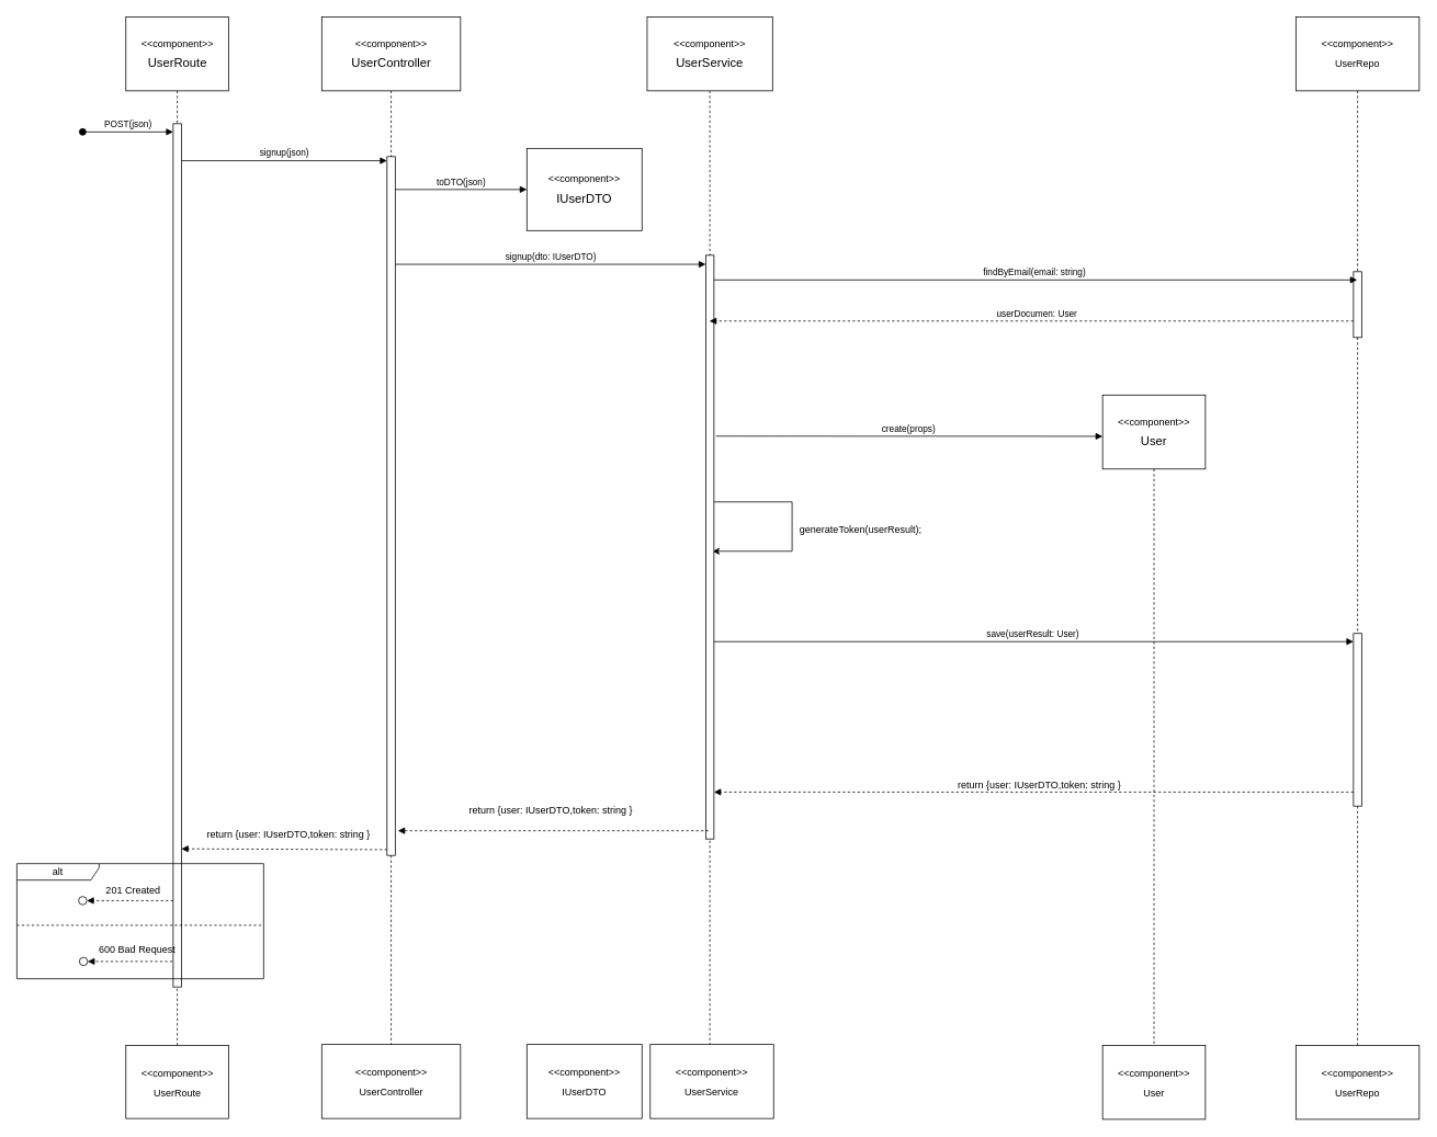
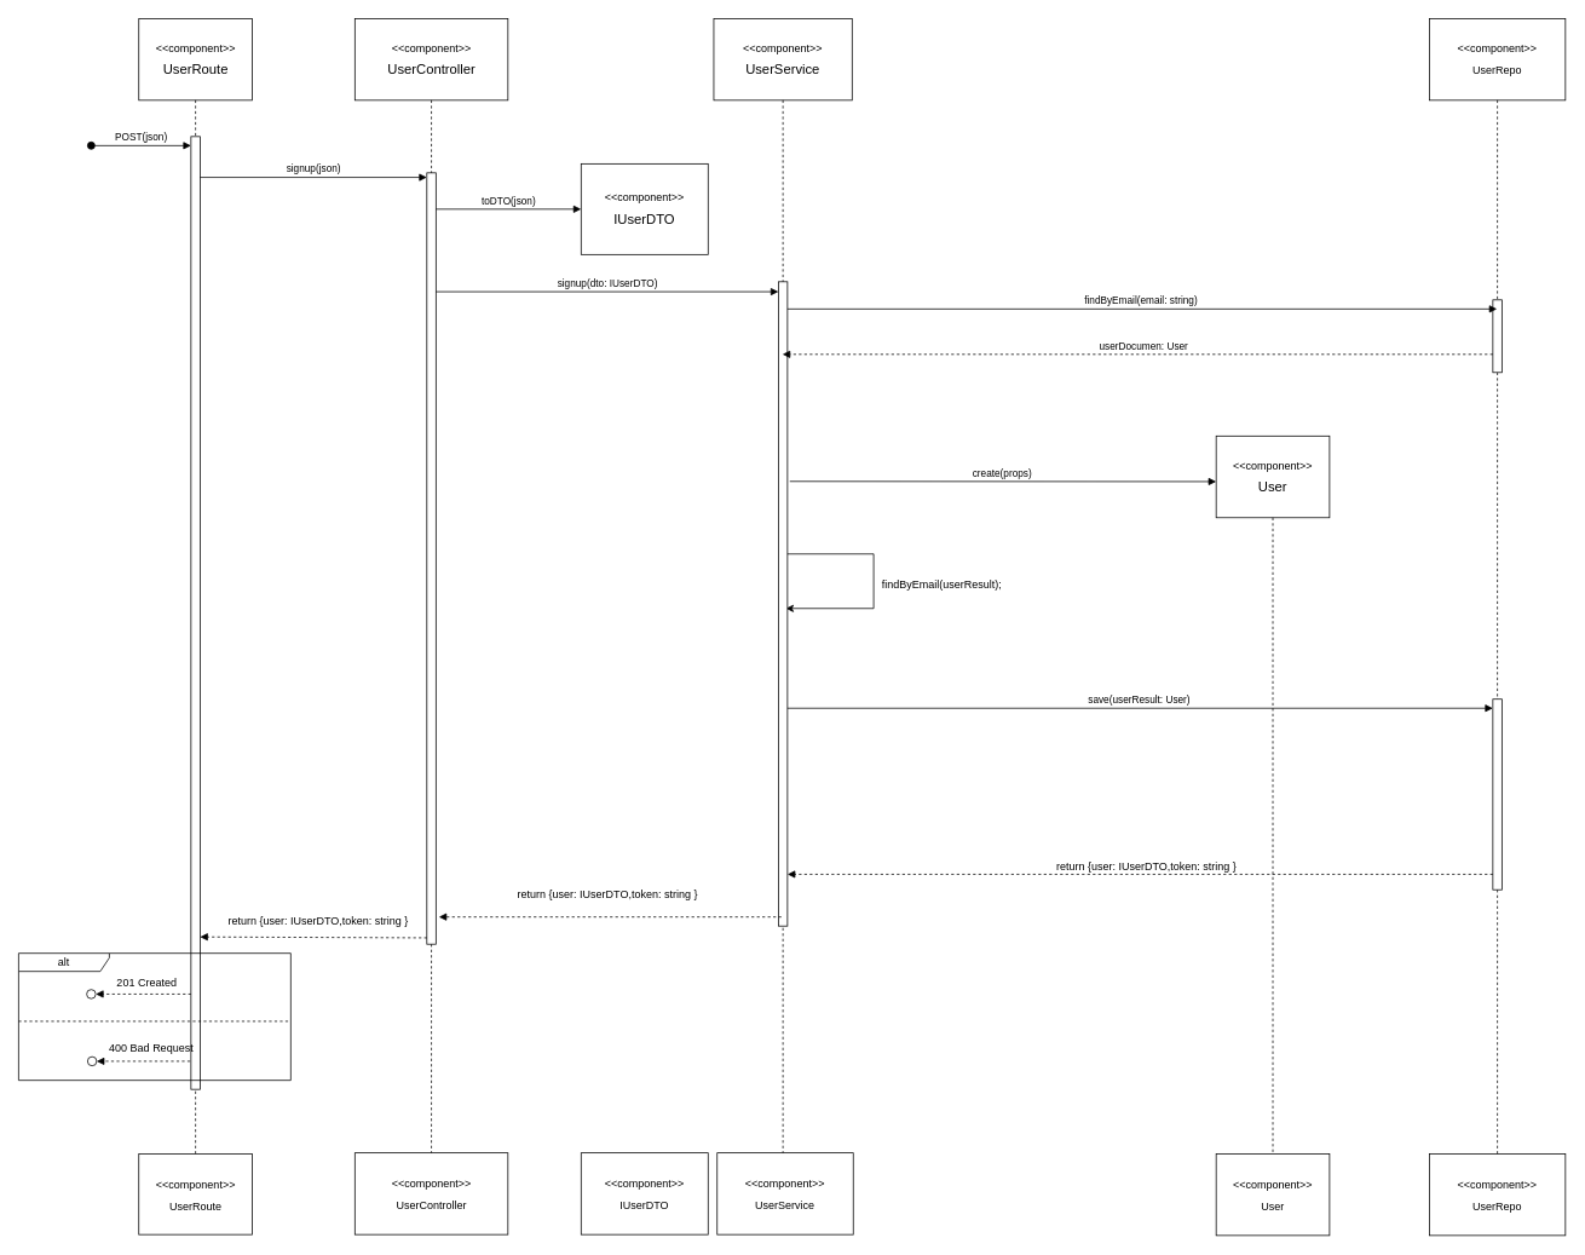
- <mxCell id="39" value="generateToken(userResult);" style="text;whiteSpace=wrap;" vertex="1" parent="1"><mxGeometry x="970" y="630" width="180" height="40" as="geometry" /></mxCell>
+ <mxCell id="39" value="findByEmail(userResult);" style="text;whiteSpace=wrap;" vertex="1" parent="1"><mxGeometry x="970" y="630" width="180" height="40" as="geometry" /></mxCell>
- <mxCell id="35" value="600&amp;nbsp;Bad Request" style="text;html=1;align=center;verticalAlign=middle;resizable=0;points=[];autosize=1;strokeColor=none;fillColor=none;" vertex="1" parent="33"><mxGeometry x="86" y="90" width="120" height="30" as="geometry" /></mxCell>
+ <mxCell id="35" value="400&amp;nbsp;Bad Request" style="text;html=1;align=center;verticalAlign=middle;resizable=0;points=[];autosize=1;strokeColor=none;fillColor=none;" vertex="1" parent="33"><mxGeometry x="86" y="90" width="120" height="30" as="geometry" /></mxCell>
